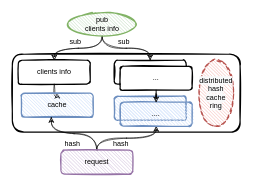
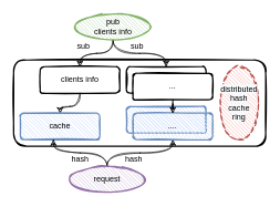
- <mxCell id="7" value="clients info" style="rounded=1;whiteSpace=wrap;html=1;strokeWidth=2;fillWeight=1;hachureGap=4;hachureAngle=45;sketch=1;fillColor=#FFFFFF;" vertex="1" parent="1"><mxGeometry x="30" y="100" width="120" height="40" as="geometry" /></mxCell>
+ <mxCell id="7" value="clients info" style="rounded=1;whiteSpace=wrap;html=1;strokeWidth=2;fillWeight=1;hachureGap=4;hachureAngle=45;sketch=1;fillColor=#FFFFFF;" vertex="1" parent="1"><mxGeometry x="60" y="100" width="120" height="40" as="geometry" /></mxCell>
- <mxCell id="10" value="cache" style="rounded=1;whiteSpace=wrap;html=1;strokeWidth=2;fillWeight=1;hachureGap=4;hachureAngle=45;sketch=1;fillColor=#dae8fc;strokeColor=#6c8ebf;" vertex="1" parent="1"><mxGeometry x="35" y="155" width="120" height="40" as="geometry" /></mxCell>
+ <mxCell id="10" value="cache" style="rounded=1;whiteSpace=wrap;html=1;strokeWidth=2;fillWeight=1;hachureGap=4;hachureAngle=45;sketch=1;fillColor=#dae8fc;strokeColor=#6c8ebf;" vertex="1" parent="1"><mxGeometry x="30" y="170" width="120" height="40" as="geometry" /></mxCell>
- <mxCell id="14" value="request" style="rounded=1;whiteSpace=wrap;html=1;strokeWidth=2;fillWeight=1;hachureGap=4;hachureAngle=45;sketch=1;fillColor=#e1d5e7;strokeColor=#9673a6;" vertex="1" parent="1"><mxGeometry x="101" y="250" width="120" height="40" as="geometry" /></mxCell>
+ <mxCell id="14" value="request" style="ellipse;whiteSpace=wrap;html=1;strokeWidth=2;fillWeight=1;hachureGap=4;hachureAngle=45;sketch=1;fillColor=#e1d5e7;strokeColor=#9673a6;" vertex="1" parent="1"><mxGeometry x="101" y="250" width="120" height="40" as="geometry" /></mxCell>
